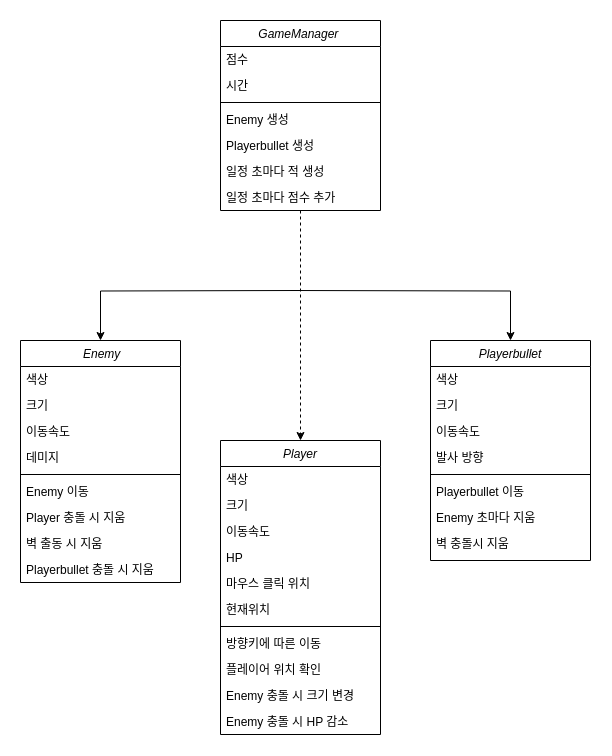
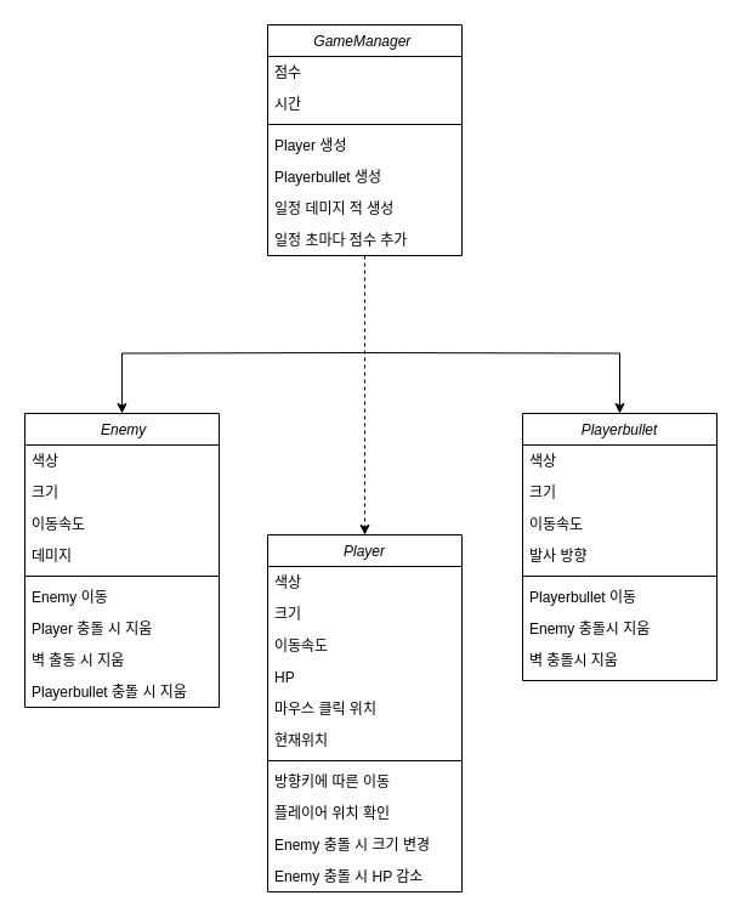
- <mxCell id="9" value="Enemy 생성" style="text;align=left;verticalAlign=top;spacingLeft=4;spacingRight=4;overflow=hidden;rotatable=0;points=[[0,0.5],[1,0.5]];portConstraint=eastwest;" parent="5" vertex="1"><mxGeometry y="86" width="160" height="26" as="geometry" /></mxCell>
+ <mxCell id="9" value="Player 생성" style="text;align=left;verticalAlign=top;spacingLeft=4;spacingRight=4;overflow=hidden;rotatable=0;points=[[0,0.5],[1,0.5]];portConstraint=eastwest;" parent="5" vertex="1"><mxGeometry y="86" width="160" height="26" as="geometry" /></mxCell>
- <mxCell id="11" value="일정 초마다 적 생성" style="text;align=left;verticalAlign=top;spacingLeft=4;spacingRight=4;overflow=hidden;rotatable=0;points=[[0,0.5],[1,0.5]];portConstraint=eastwest;" vertex="1" parent="5"><mxGeometry y="138" width="160" height="26" as="geometry" /></mxCell>
+ <mxCell id="11" value="일정 데미지 적 생성" style="text;align=left;verticalAlign=top;spacingLeft=4;spacingRight=4;overflow=hidden;rotatable=0;points=[[0,0.5],[1,0.5]];portConstraint=eastwest;" vertex="1" parent="5"><mxGeometry y="138" width="160" height="26" as="geometry" /></mxCell>
- <mxCell id="42" value="Enemy 초마다 지움" style="text;align=left;verticalAlign=top;spacingLeft=4;spacingRight=4;overflow=hidden;rotatable=0;points=[[0,0.5],[1,0.5]];portConstraint=eastwest;" vertex="1" parent="35"><mxGeometry y="164" width="160" height="26" as="geometry" /></mxCell>
+ <mxCell id="42" value="Enemy 충돌시 지움" style="text;align=left;verticalAlign=top;spacingLeft=4;spacingRight=4;overflow=hidden;rotatable=0;points=[[0,0.5],[1,0.5]];portConstraint=eastwest;" vertex="1" parent="35"><mxGeometry y="164" width="160" height="26" as="geometry" /></mxCell>
